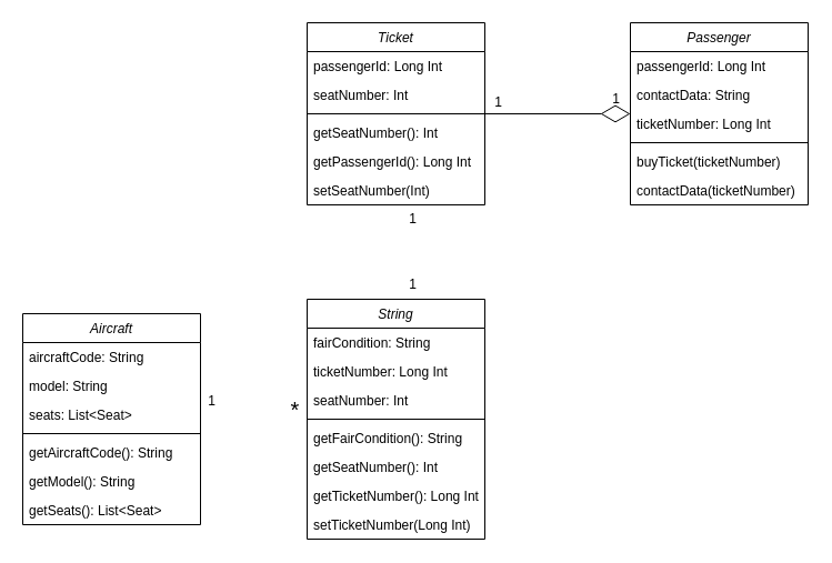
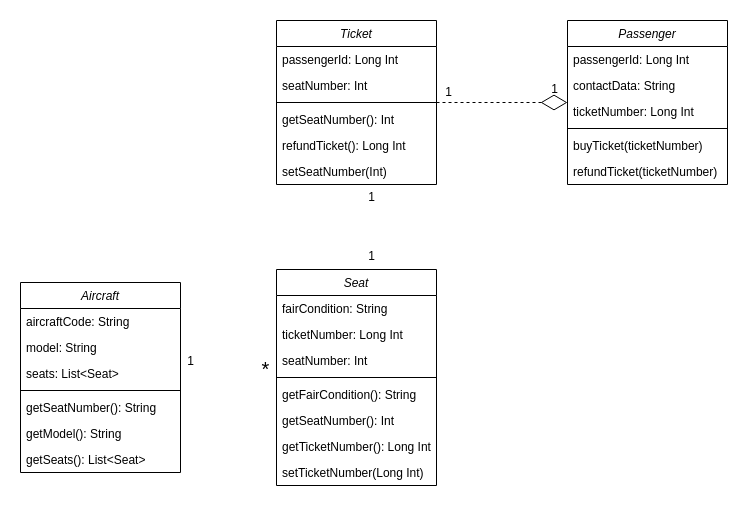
- <mxCell id="33" value="" style="endArrow=diamondThin;endFill=0;endSize=24;html=1;rounded=0;" parent="1" source="19" target="26" edge="1"><mxGeometry width="160" relative="1" as="geometry"><mxPoint x="453" y="201" as="sourcePoint" /><mxPoint x="614" y="201" as="targetPoint" /></mxGeometry></mxCell>
+ <mxCell id="33" value="" style="endArrow=diamondThin;endFill=0;endSize=24;html=1;rounded=0;dashed=1;" parent="1" source="19" target="26" edge="1"><mxGeometry width="160" relative="1" as="geometry"><mxPoint x="453" y="201" as="sourcePoint" /><mxPoint x="614" y="201" as="targetPoint" /></mxGeometry></mxCell>
- <mxCell id="24" value="getPassengerId(): Long Int" style="text;align=left;verticalAlign=top;spacingLeft=4;spacingRight=4;overflow=hidden;rotatable=0;points=[[0,0.5],[1,0.5]];portConstraint=eastwest;rounded=0;shadow=0;html=0;" parent="19" vertex="1"><mxGeometry y="112" width="160" height="26" as="geometry" /></mxCell>
+ <mxCell id="24" value="refundTicket(): Long Int" style="text;align=left;verticalAlign=top;spacingLeft=4;spacingRight=4;overflow=hidden;rotatable=0;points=[[0,0.5],[1,0.5]];portConstraint=eastwest;rounded=0;shadow=0;html=0;" parent="19" vertex="1"><mxGeometry y="112" width="160" height="26" as="geometry" /></mxCell>
- <mxCell id="32" value="contactData(ticketNumber)" style="text;align=left;verticalAlign=top;spacingLeft=4;spacingRight=4;overflow=hidden;rotatable=0;points=[[0,0.5],[1,0.5]];portConstraint=eastwest;rounded=0;shadow=0;html=0;" parent="26" vertex="1"><mxGeometry y="138" width="160" height="26" as="geometry" /></mxCell>
+ <mxCell id="32" value="refundTicket(ticketNumber)" style="text;align=left;verticalAlign=top;spacingLeft=4;spacingRight=4;overflow=hidden;rotatable=0;points=[[0,0.5],[1,0.5]];portConstraint=eastwest;rounded=0;shadow=0;html=0;" parent="26" vertex="1"><mxGeometry y="138" width="160" height="26" as="geometry" /></mxCell>
- <mxCell id="2" value="String" style="swimlane;fontStyle=2;align=center;verticalAlign=top;childLayout=stackLayout;horizontal=1;startSize=26;horizontalStack=0;resizeParent=1;resizeLast=0;collapsible=1;marginBottom=0;rounded=0;shadow=0;strokeWidth=1;" parent="1" vertex="1"><mxGeometry x="276" y="269" width="160" height="216" as="geometry"><mxRectangle x="230" y="140" width="160" height="26" as="alternateBounds" /></mxGeometry></mxCell>
+ <mxCell id="2" value="Seat" style="swimlane;fontStyle=2;align=center;verticalAlign=top;childLayout=stackLayout;horizontal=1;startSize=26;horizontalStack=0;resizeParent=1;resizeLast=0;collapsible=1;marginBottom=0;rounded=0;shadow=0;strokeWidth=1;" parent="1" vertex="1"><mxGeometry x="276" y="269" width="160" height="216" as="geometry"><mxRectangle x="230" y="140" width="160" height="26" as="alternateBounds" /></mxGeometry></mxCell>
- <mxCell id="16" value="getAircraftCode(): String" style="text;align=left;verticalAlign=top;spacingLeft=4;spacingRight=4;overflow=hidden;rotatable=0;points=[[0,0.5],[1,0.5]];portConstraint=eastwest;rounded=0;shadow=0;html=0;" parent="11" vertex="1"><mxGeometry y="112" width="160" height="26" as="geometry" /></mxCell>
+ <mxCell id="16" value="getSeatNumber(): String" style="text;align=left;verticalAlign=top;spacingLeft=4;spacingRight=4;overflow=hidden;rotatable=0;points=[[0,0.5],[1,0.5]];portConstraint=eastwest;rounded=0;shadow=0;html=0;" parent="11" vertex="1"><mxGeometry y="112" width="160" height="26" as="geometry" /></mxCell>
